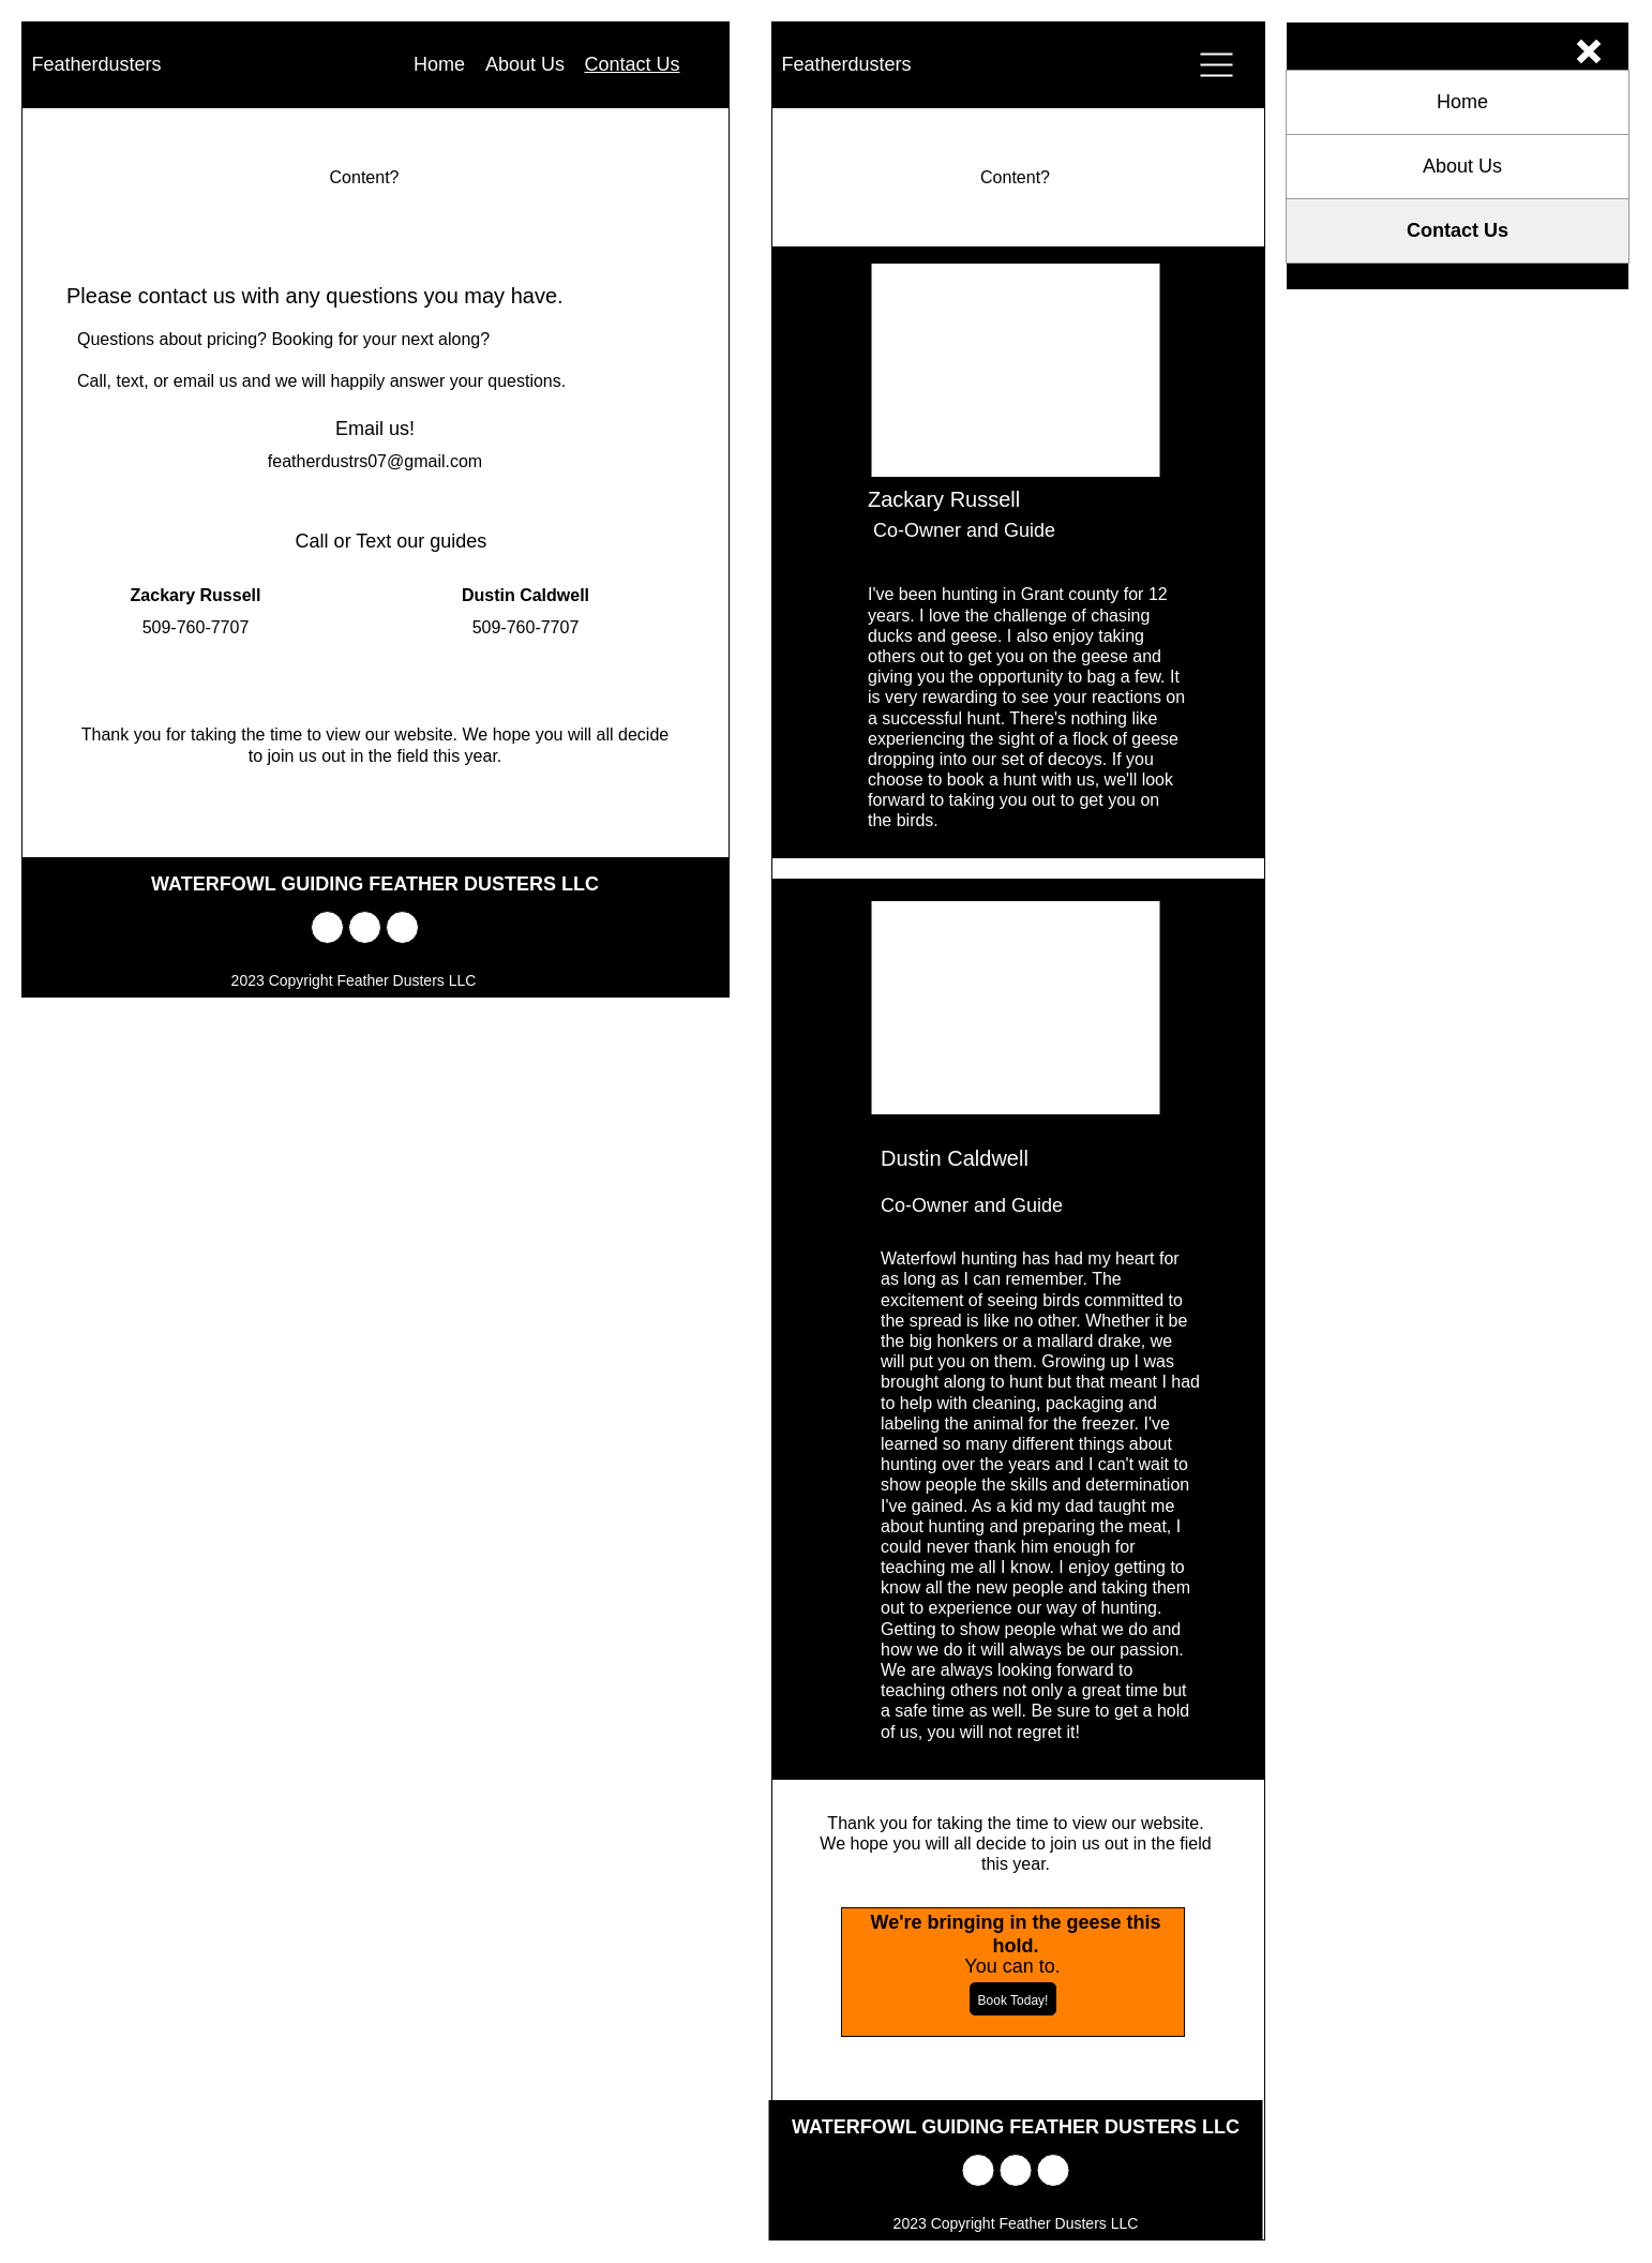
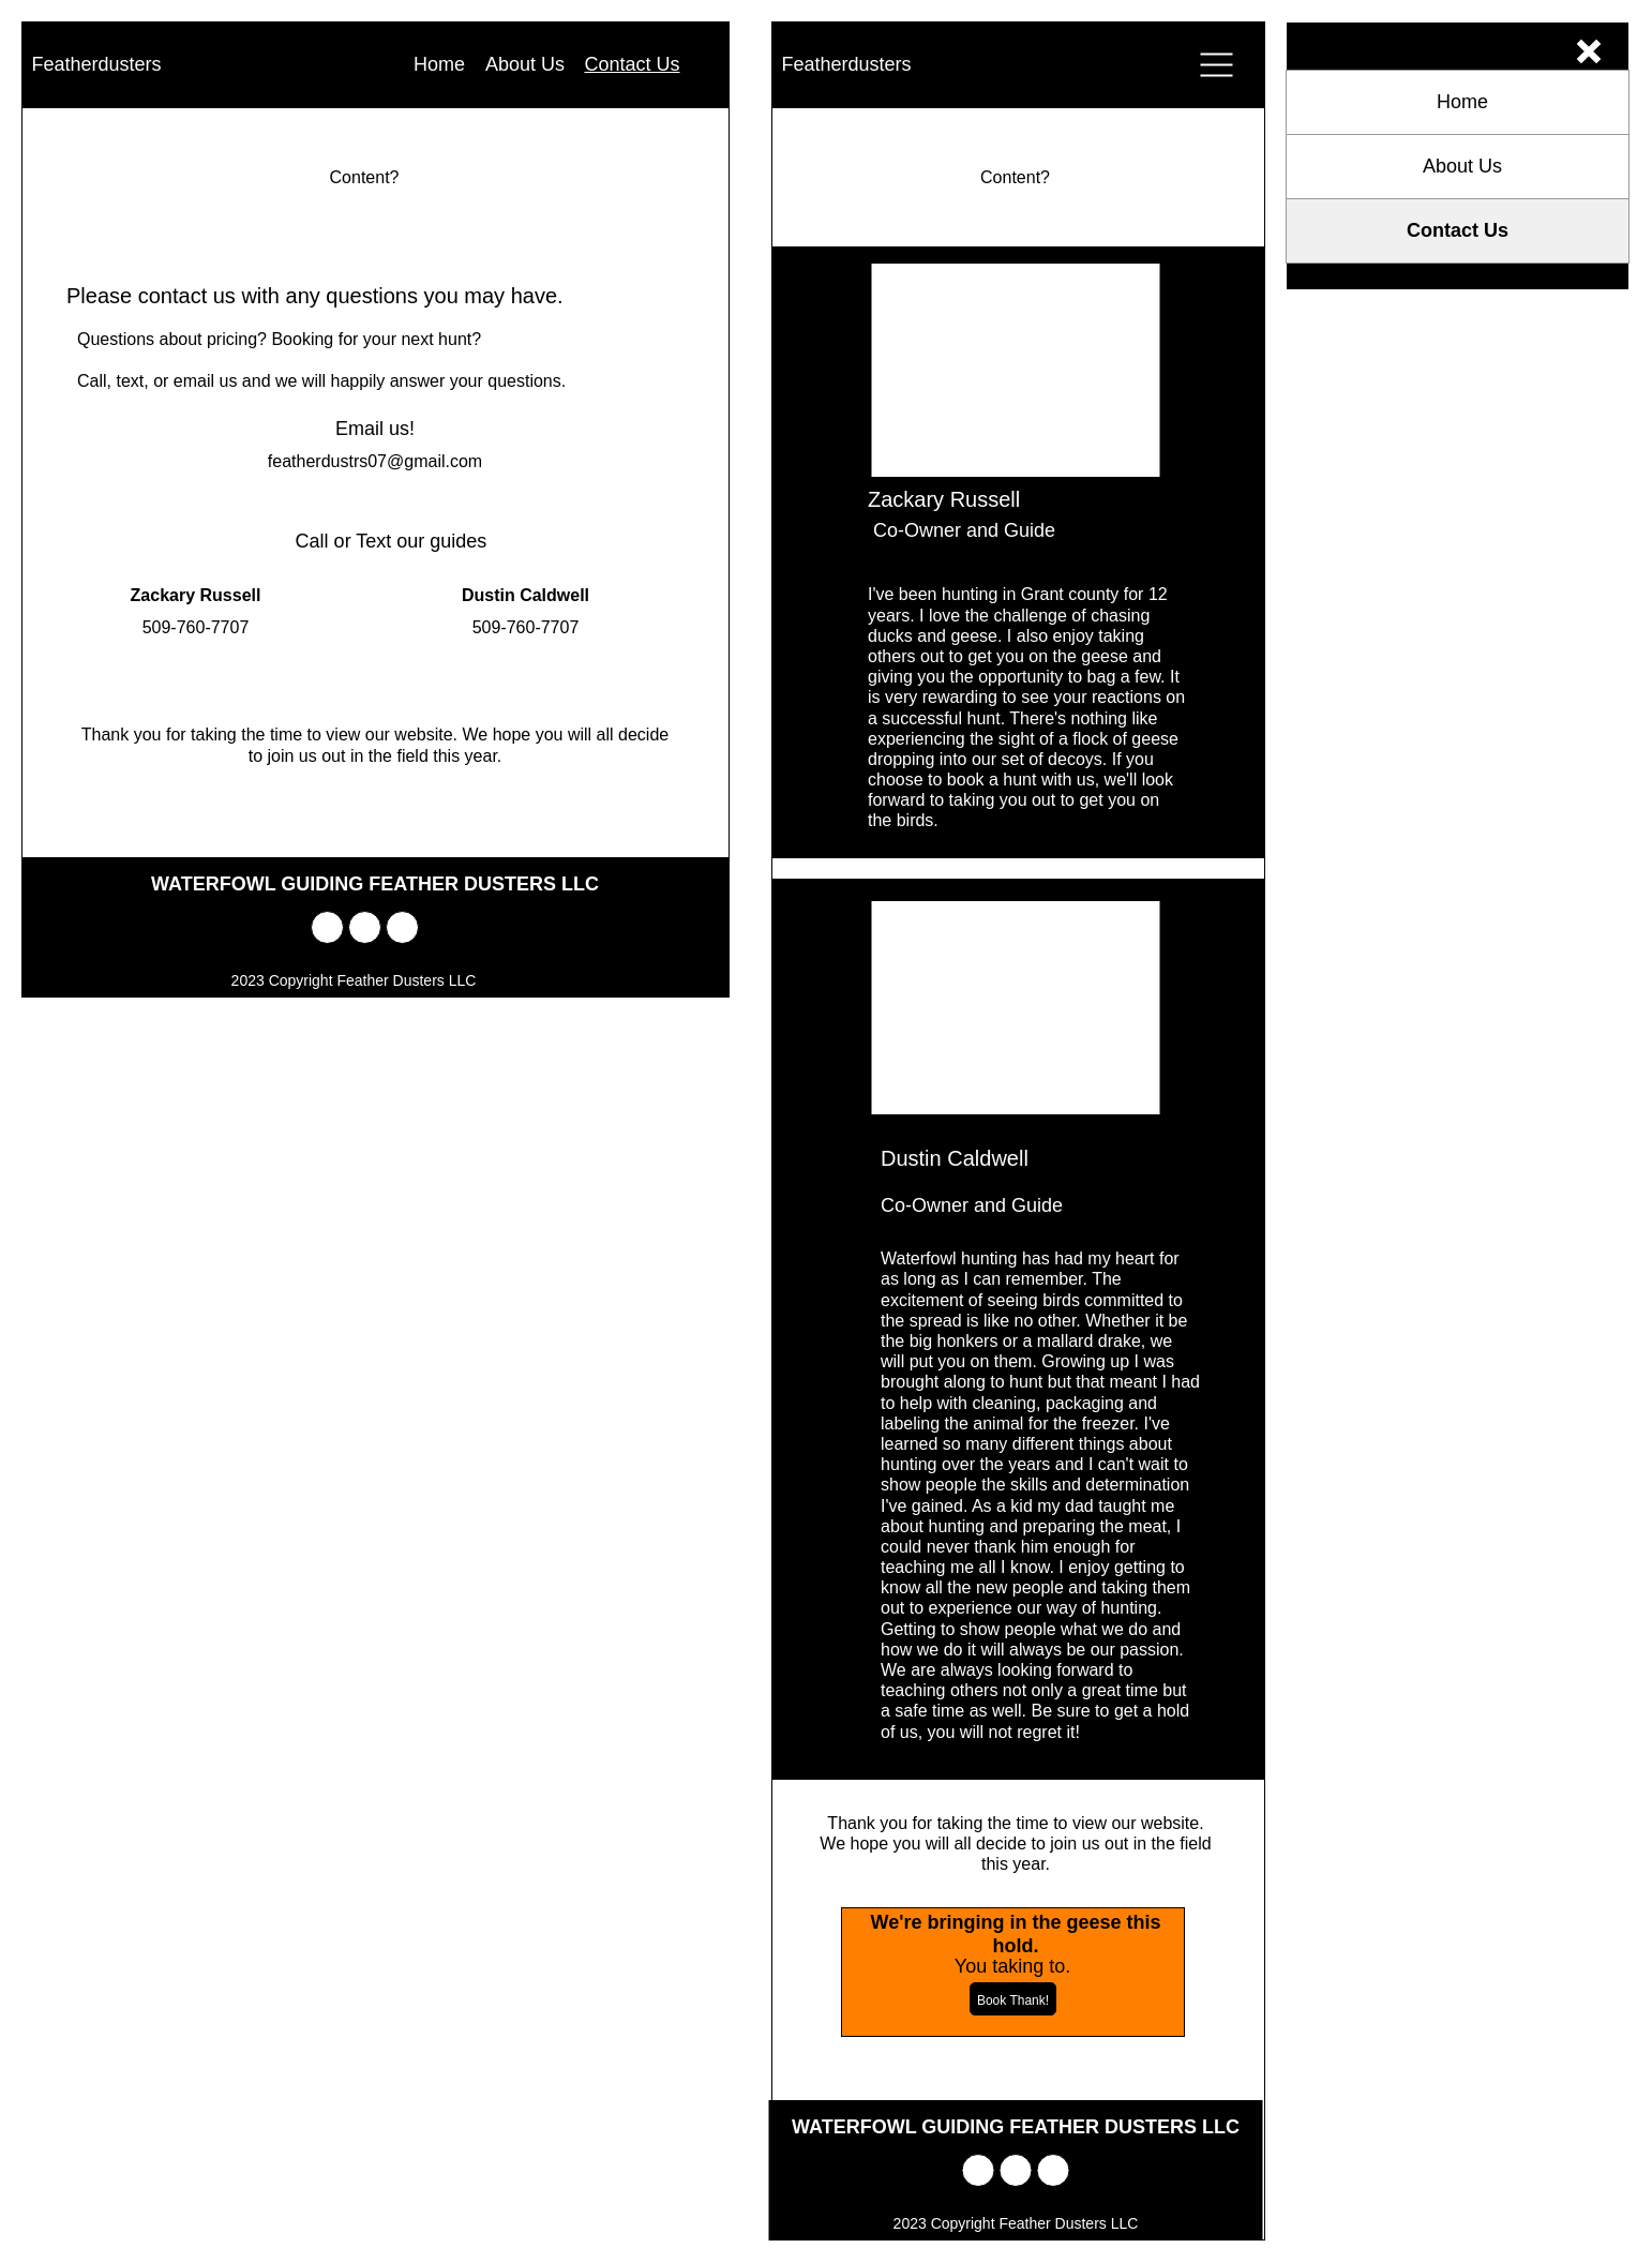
- <mxCell id="55" value="&lt;font style=&quot;font-size: 16px;&quot;&gt;Questions about pricing? Booking for your next along?&lt;br&gt;&lt;br&gt;Call, text, or email us and we will happily answer your questions.&lt;br&gt;&lt;br&gt;&lt;/font&gt;" style="text;html=1;strokeColor=none;fillColor=none;align=left;verticalAlign=middle;whiteSpace=wrap;rounded=0;fontSize=16;" vertex="1" parent="1"><mxGeometry x="70" y="305" width="540" height="80" as="geometry" /></mxCell>
+ <mxCell id="55" value="&lt;font style=&quot;font-size: 16px;&quot;&gt;Questions about pricing? Booking for your next hunt?&lt;br&gt;&lt;br&gt;Call, text, or email us and we will happily answer your questions.&lt;br&gt;&lt;br&gt;&lt;/font&gt;" style="text;html=1;strokeColor=none;fillColor=none;align=left;verticalAlign=middle;whiteSpace=wrap;rounded=0;fontSize=16;" vertex="1" parent="1"><mxGeometry x="70" y="305" width="540" height="80" as="geometry" /></mxCell>
- <mxCell id="25" value="&lt;font style=&quot;font-size: 18px;&quot;&gt;You can to.&lt;/font&gt;" style="text;html=1;strokeColor=none;fillColor=none;align=center;verticalAlign=middle;whiteSpace=wrap;rounded=0;fontSize=16;" vertex="1" parent="1"><mxGeometry x="810" y="1820" width="270" height="30" as="geometry" /></mxCell>
+ <mxCell id="25" value="&lt;font style=&quot;font-size: 18px;&quot;&gt;You taking to.&lt;/font&gt;" style="text;html=1;strokeColor=none;fillColor=none;align=center;verticalAlign=middle;whiteSpace=wrap;rounded=0;fontSize=16;" vertex="1" parent="1"><mxGeometry x="810" y="1820" width="270" height="30" as="geometry" /></mxCell>
- <mxCell id="27" value="&lt;font style=&quot;font-size: 12px;&quot; color=&quot;#ffffff&quot;&gt;Book Today!&lt;/font&gt;" style="text;html=1;strokeColor=none;fillColor=none;align=center;verticalAlign=middle;whiteSpace=wrap;rounded=0;fontSize=16;" vertex="1" parent="1"><mxGeometry x="907.5" y="1860" width="75" height="10" as="geometry" /></mxCell>
+ <mxCell id="27" value="&lt;font style=&quot;font-size: 12px;&quot; color=&quot;#ffffff&quot;&gt;Book Thank!&lt;/font&gt;" style="text;html=1;strokeColor=none;fillColor=none;align=center;verticalAlign=middle;whiteSpace=wrap;rounded=0;fontSize=16;" vertex="1" parent="1"><mxGeometry x="907.5" y="1860" width="75" height="10" as="geometry" /></mxCell>
